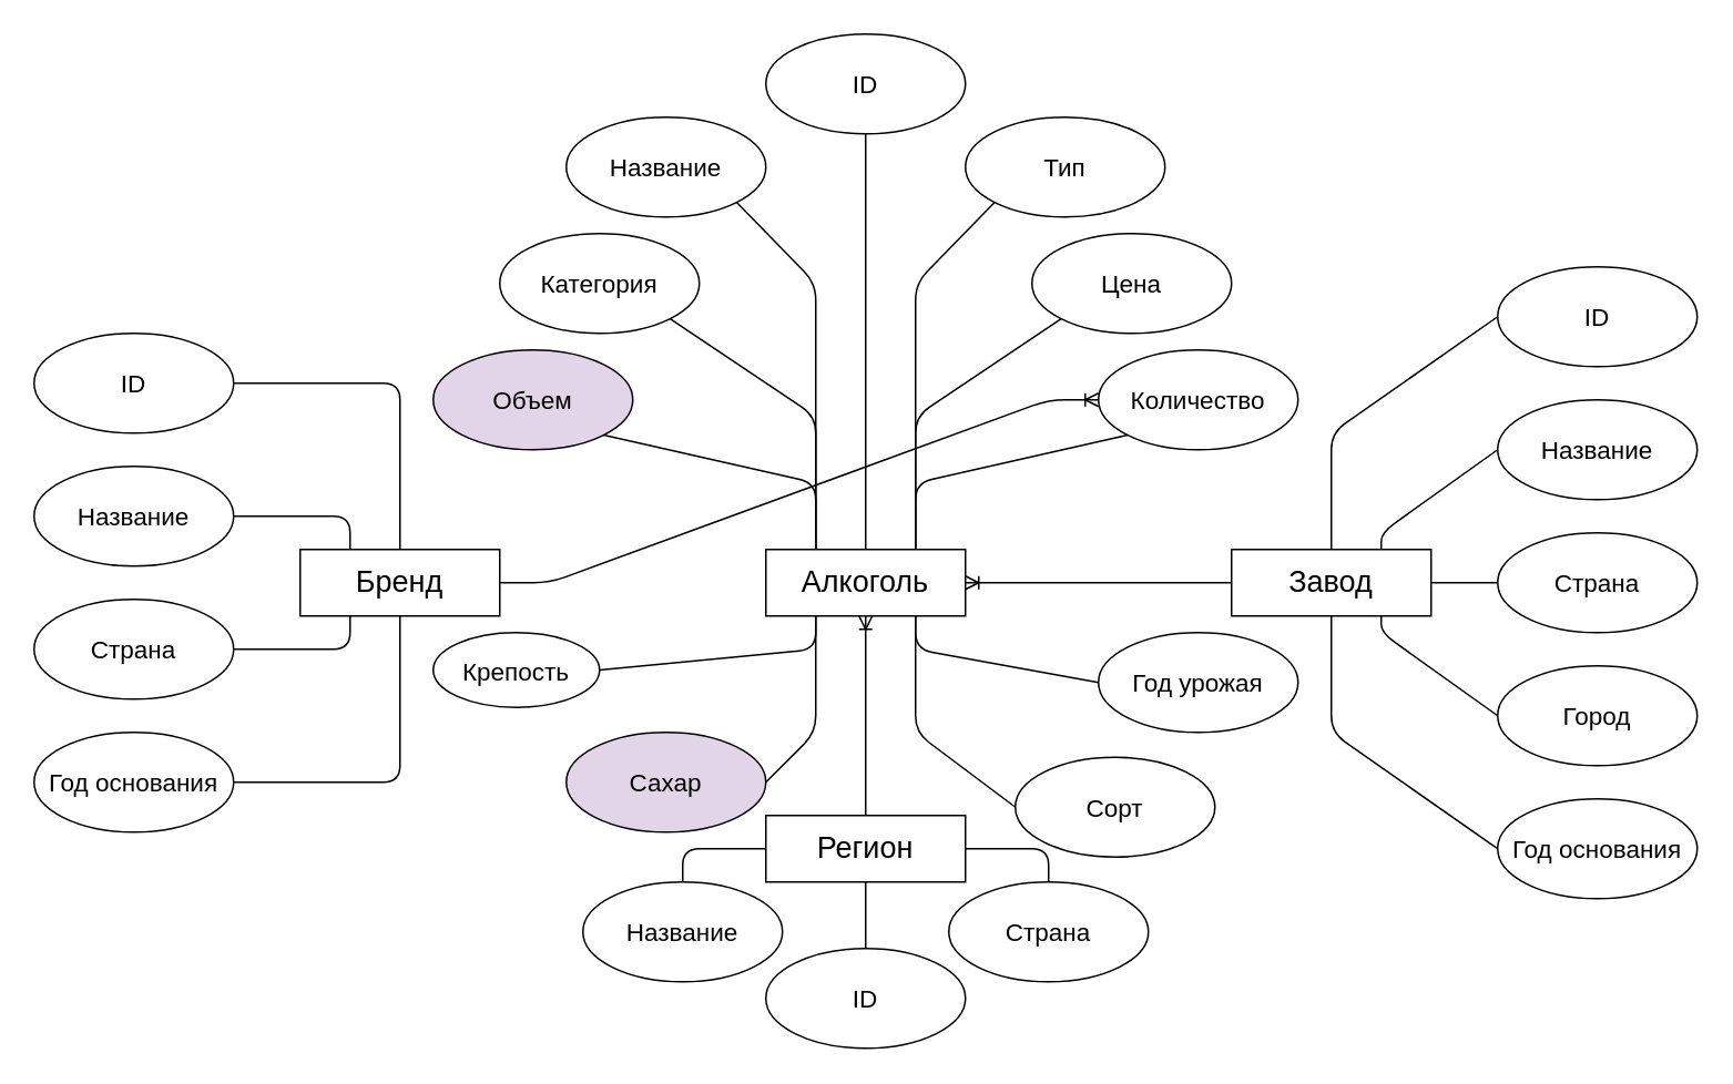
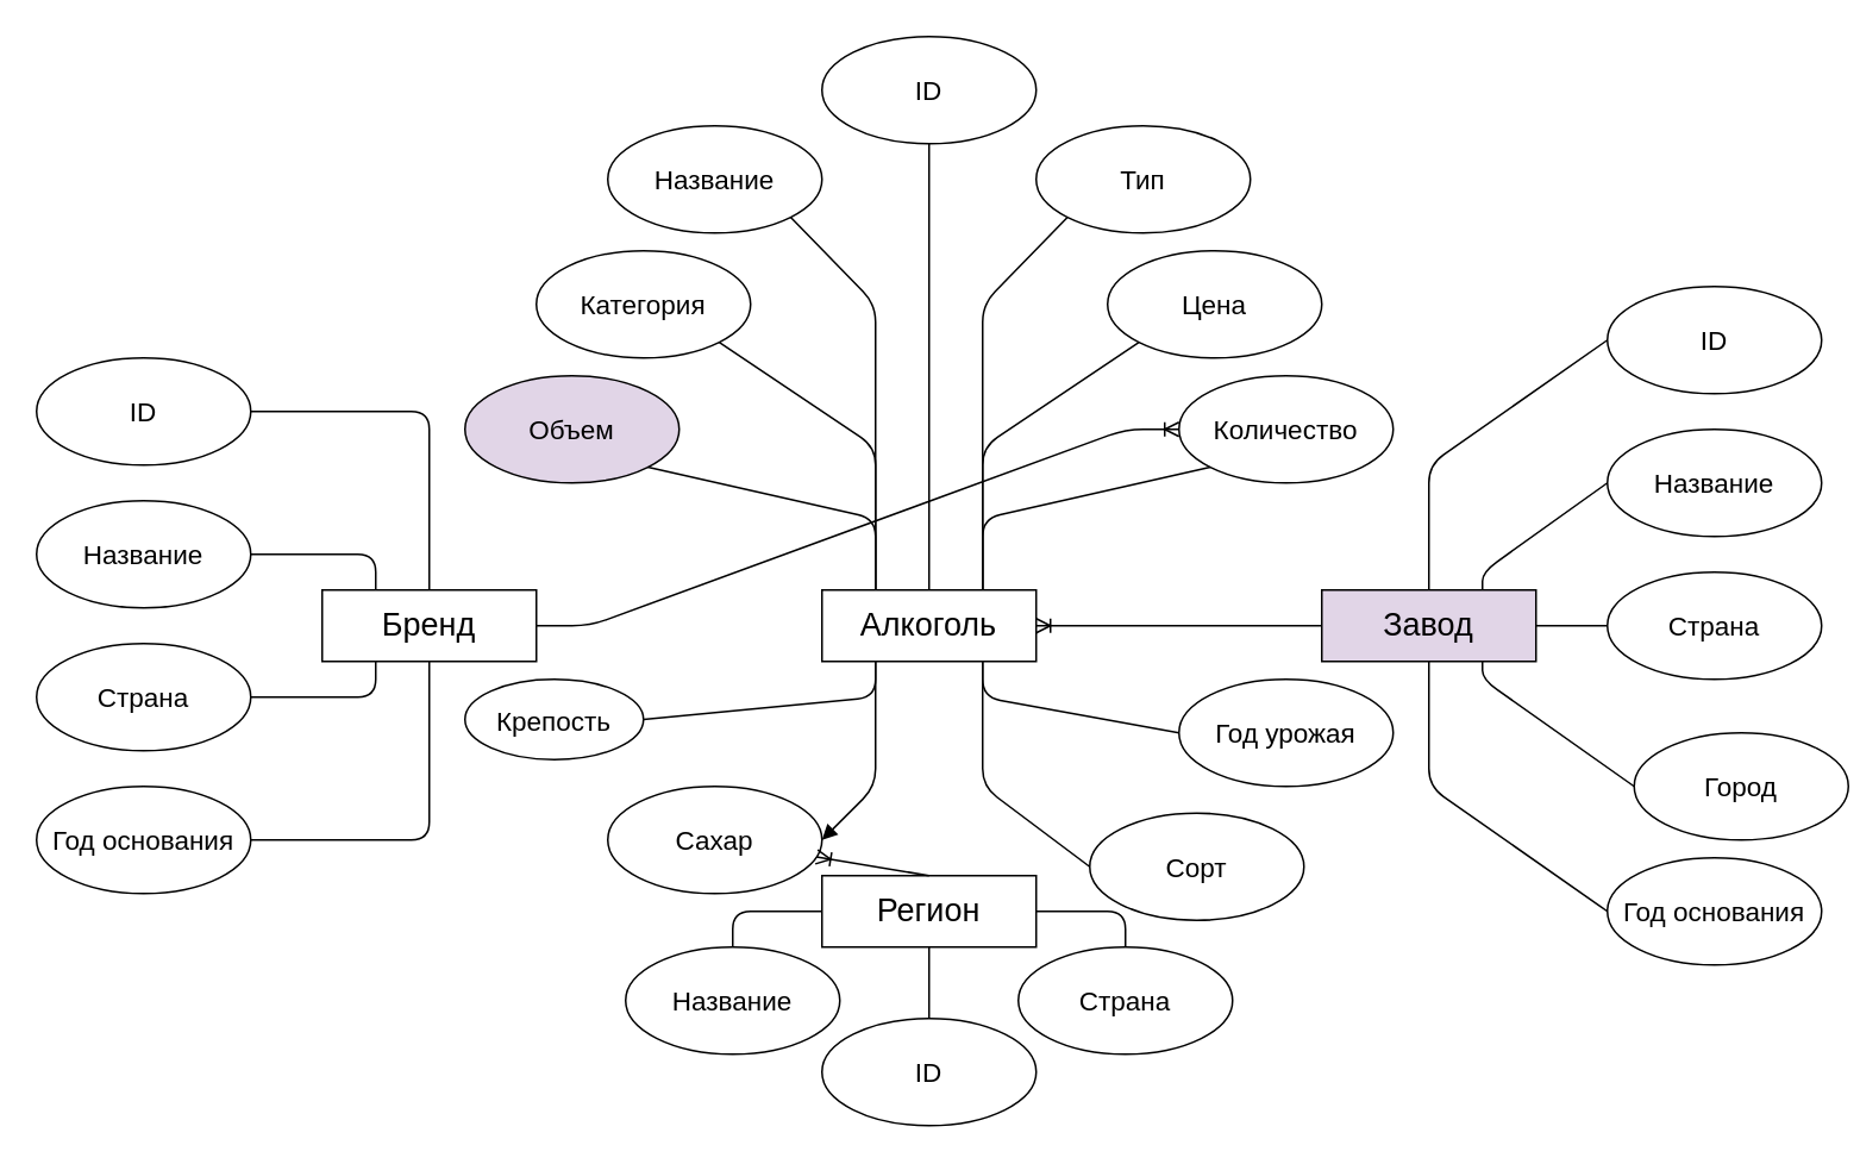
- <mxCell id="4" value="&lt;font style=&quot;font-size: 18px&quot;&gt;Завод&lt;/font&gt;" style="rounded=0;whiteSpace=wrap;html=1;" parent="1" vertex="1"><mxGeometry x="740" y="330" width="120" height="40" as="geometry" /></mxCell>
+ <mxCell id="4" value="&lt;font style=&quot;font-size: 18px&quot;&gt;Завод&lt;/font&gt;" style="rounded=0;whiteSpace=wrap;html=1;fillColor=#e1d5e7;" parent="1" vertex="1"><mxGeometry x="740" y="330" width="120" height="40" as="geometry" /></mxCell>
- <mxCell id="54" value="" style="fontSize=12;html=1;endArrow=ERoneToMany;exitX=0.5;exitY=0;exitDx=0;exitDy=0;entryX=0.5;entryY=1;entryDx=0;entryDy=0;" parent="1" source="36" target="3" edge="1"><mxGeometry width="100" height="100" relative="1" as="geometry"><mxPoint x="350" y="360" as="sourcePoint" /><mxPoint x="470" y="360" as="targetPoint" /></mxGeometry></mxCell>
+ <mxCell id="54" value="" style="fontSize=12;html=1;endArrow=ERoneToMany;exitX=0.5;exitY=0;exitDx=0;exitDy=0;" parent="1" source="36" target="38" edge="1"><mxGeometry width="100" height="100" relative="1" as="geometry"><mxPoint x="350" y="360" as="sourcePoint" /><mxPoint x="470" y="360" as="targetPoint" /></mxGeometry></mxCell>
- <mxCell id="10" value="&lt;font style=&quot;font-size: 15px&quot;&gt;Город&lt;/font&gt;" style="ellipse;whiteSpace=wrap;html=1;" parent="1" vertex="1"><mxGeometry x="900" y="400" width="120" height="60" as="geometry" /></mxCell>
+ <mxCell id="10" value="&lt;font style=&quot;font-size: 15px&quot;&gt;Город&lt;/font&gt;" style="ellipse;whiteSpace=wrap;html=1;" parent="1" vertex="1"><mxGeometry x="915" y="410" width="120" height="60" as="geometry" /></mxCell>
- <mxCell id="39" value="" style="endArrow=none;html=1;exitX=0.25;exitY=1;exitDx=0;exitDy=0;entryX=1;entryY=0.5;entryDx=0;entryDy=0;" parent="1" source="3" target="38" edge="1"><mxGeometry width="50" height="50" relative="1" as="geometry"><mxPoint x="500" y="480" as="sourcePoint" /><mxPoint x="420" y="470" as="targetPoint" /><Array as="points"><mxPoint x="490" y="440" /></Array></mxGeometry></mxCell>
+ <mxCell id="39" value="" style="endArrow=block;html=1;exitX=0.25;exitY=1;exitDx=0;exitDy=0;entryX=1;entryY=0.5;entryDx=0;entryDy=0;" parent="1" source="3" target="38" edge="1"><mxGeometry width="50" height="50" relative="1" as="geometry"><mxPoint x="500" y="480" as="sourcePoint" /><mxPoint x="420" y="470" as="targetPoint" /><Array as="points"><mxPoint x="490" y="440" /></Array></mxGeometry></mxCell>
- <mxCell id="38" value="&lt;font style=&quot;font-size: 15px&quot;&gt;Сахар&lt;/font&gt;" style="ellipse;whiteSpace=wrap;html=1;fillColor=#e1d5e7;" parent="1" vertex="1"><mxGeometry x="340" y="440" width="120" height="60" as="geometry" /></mxCell>
+ <mxCell id="38" value="&lt;font style=&quot;font-size: 15px&quot;&gt;Сахар&lt;/font&gt;" style="ellipse;whiteSpace=wrap;html=1;" parent="1" vertex="1"><mxGeometry x="340" y="440" width="120" height="60" as="geometry" /></mxCell>
